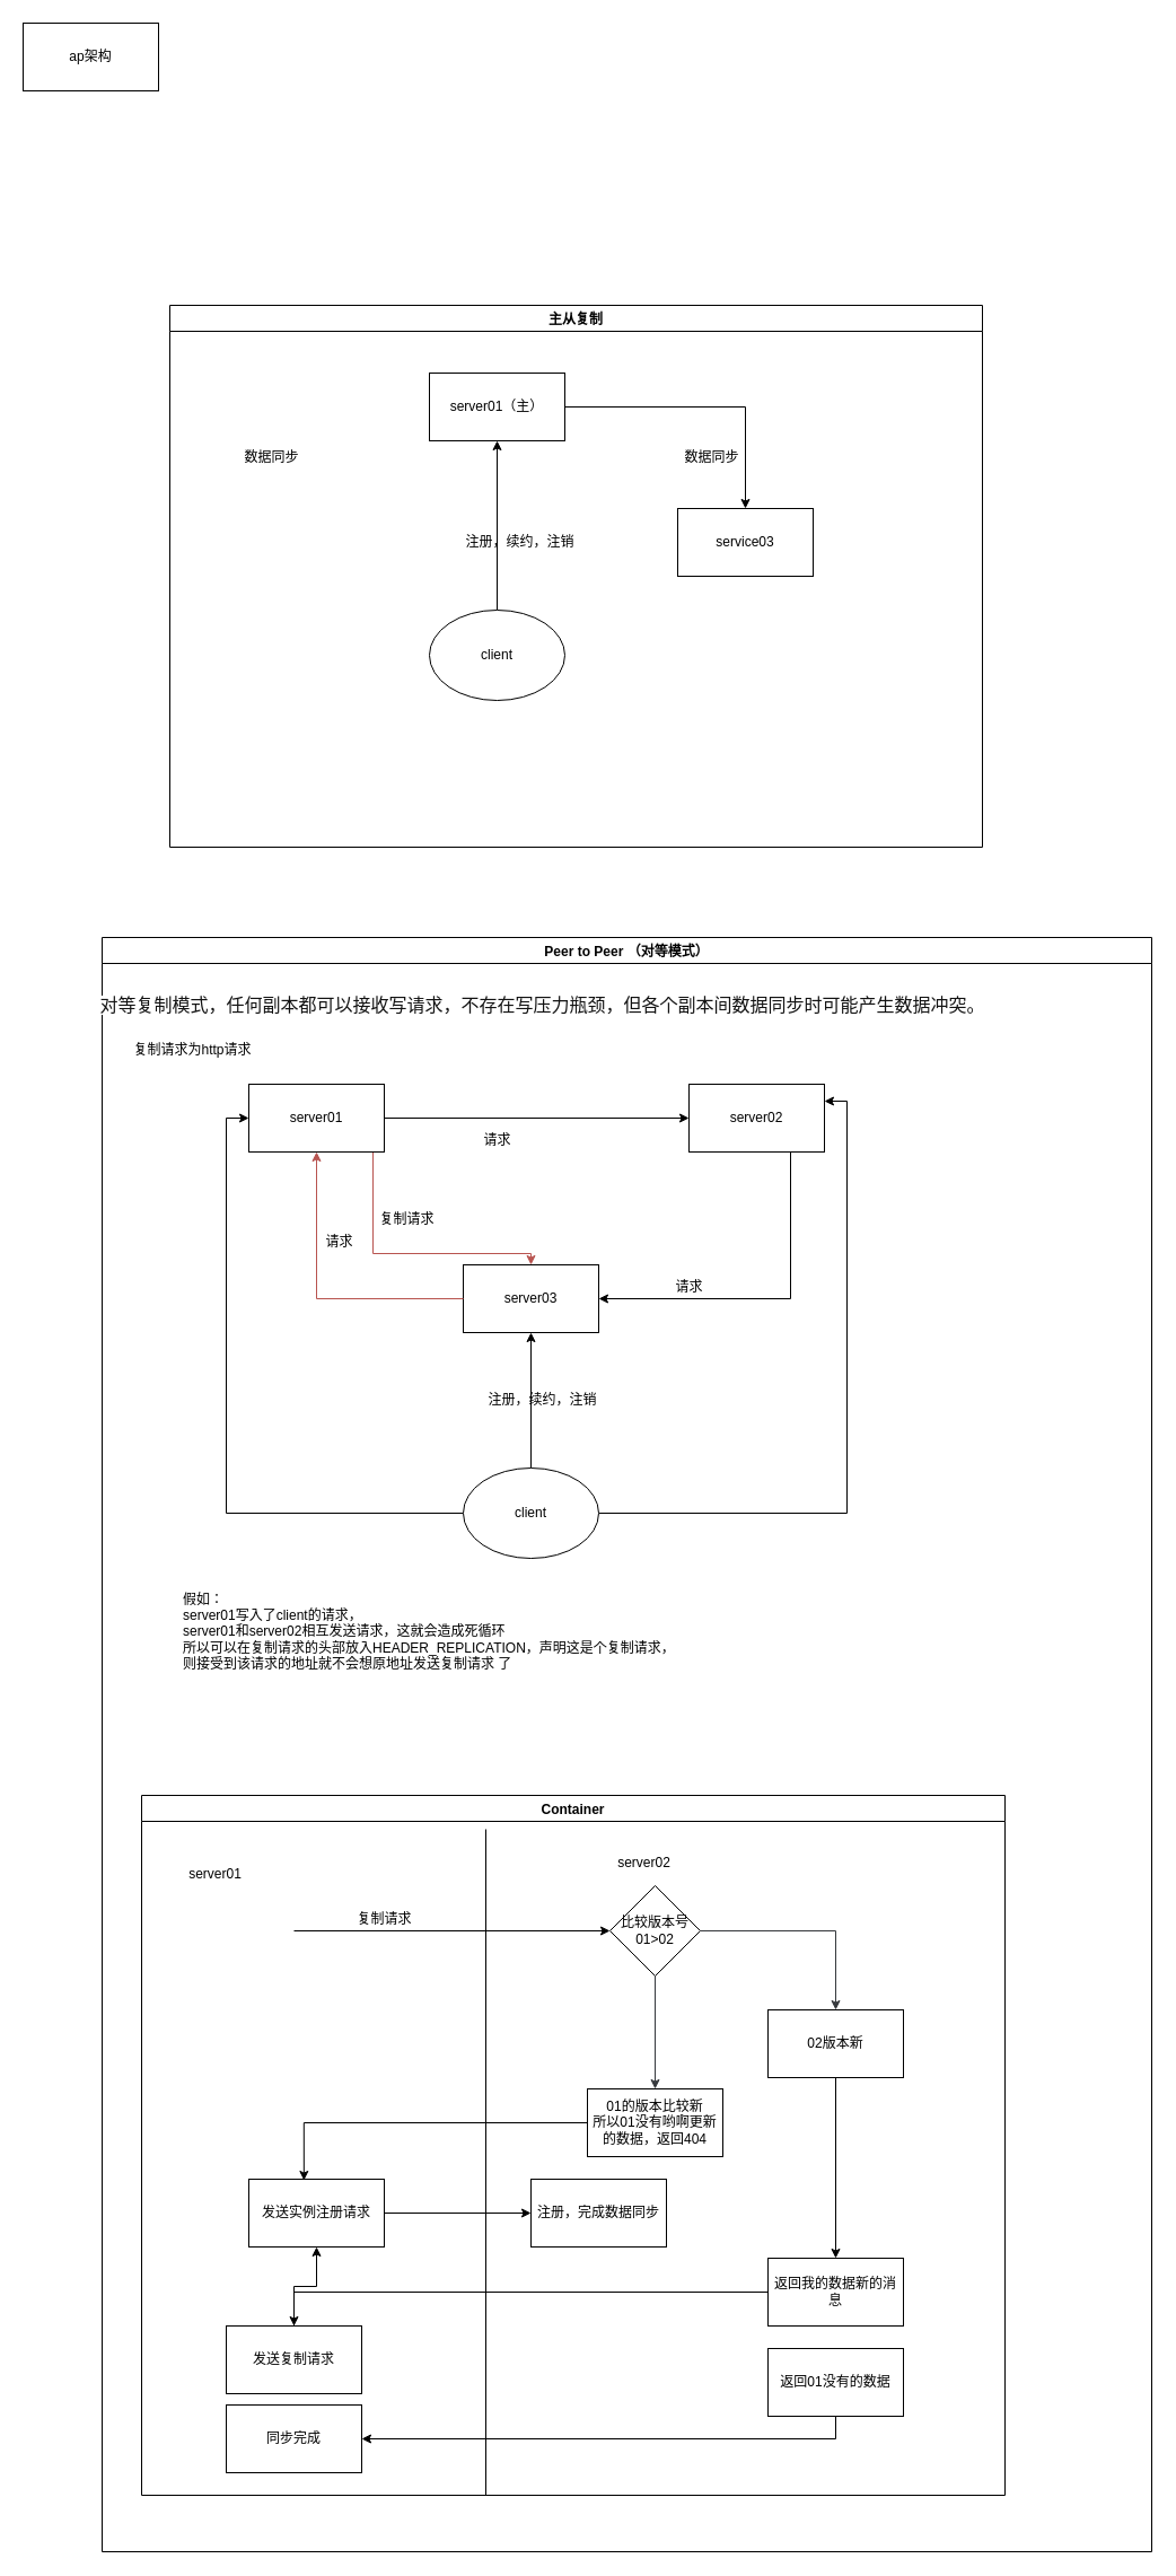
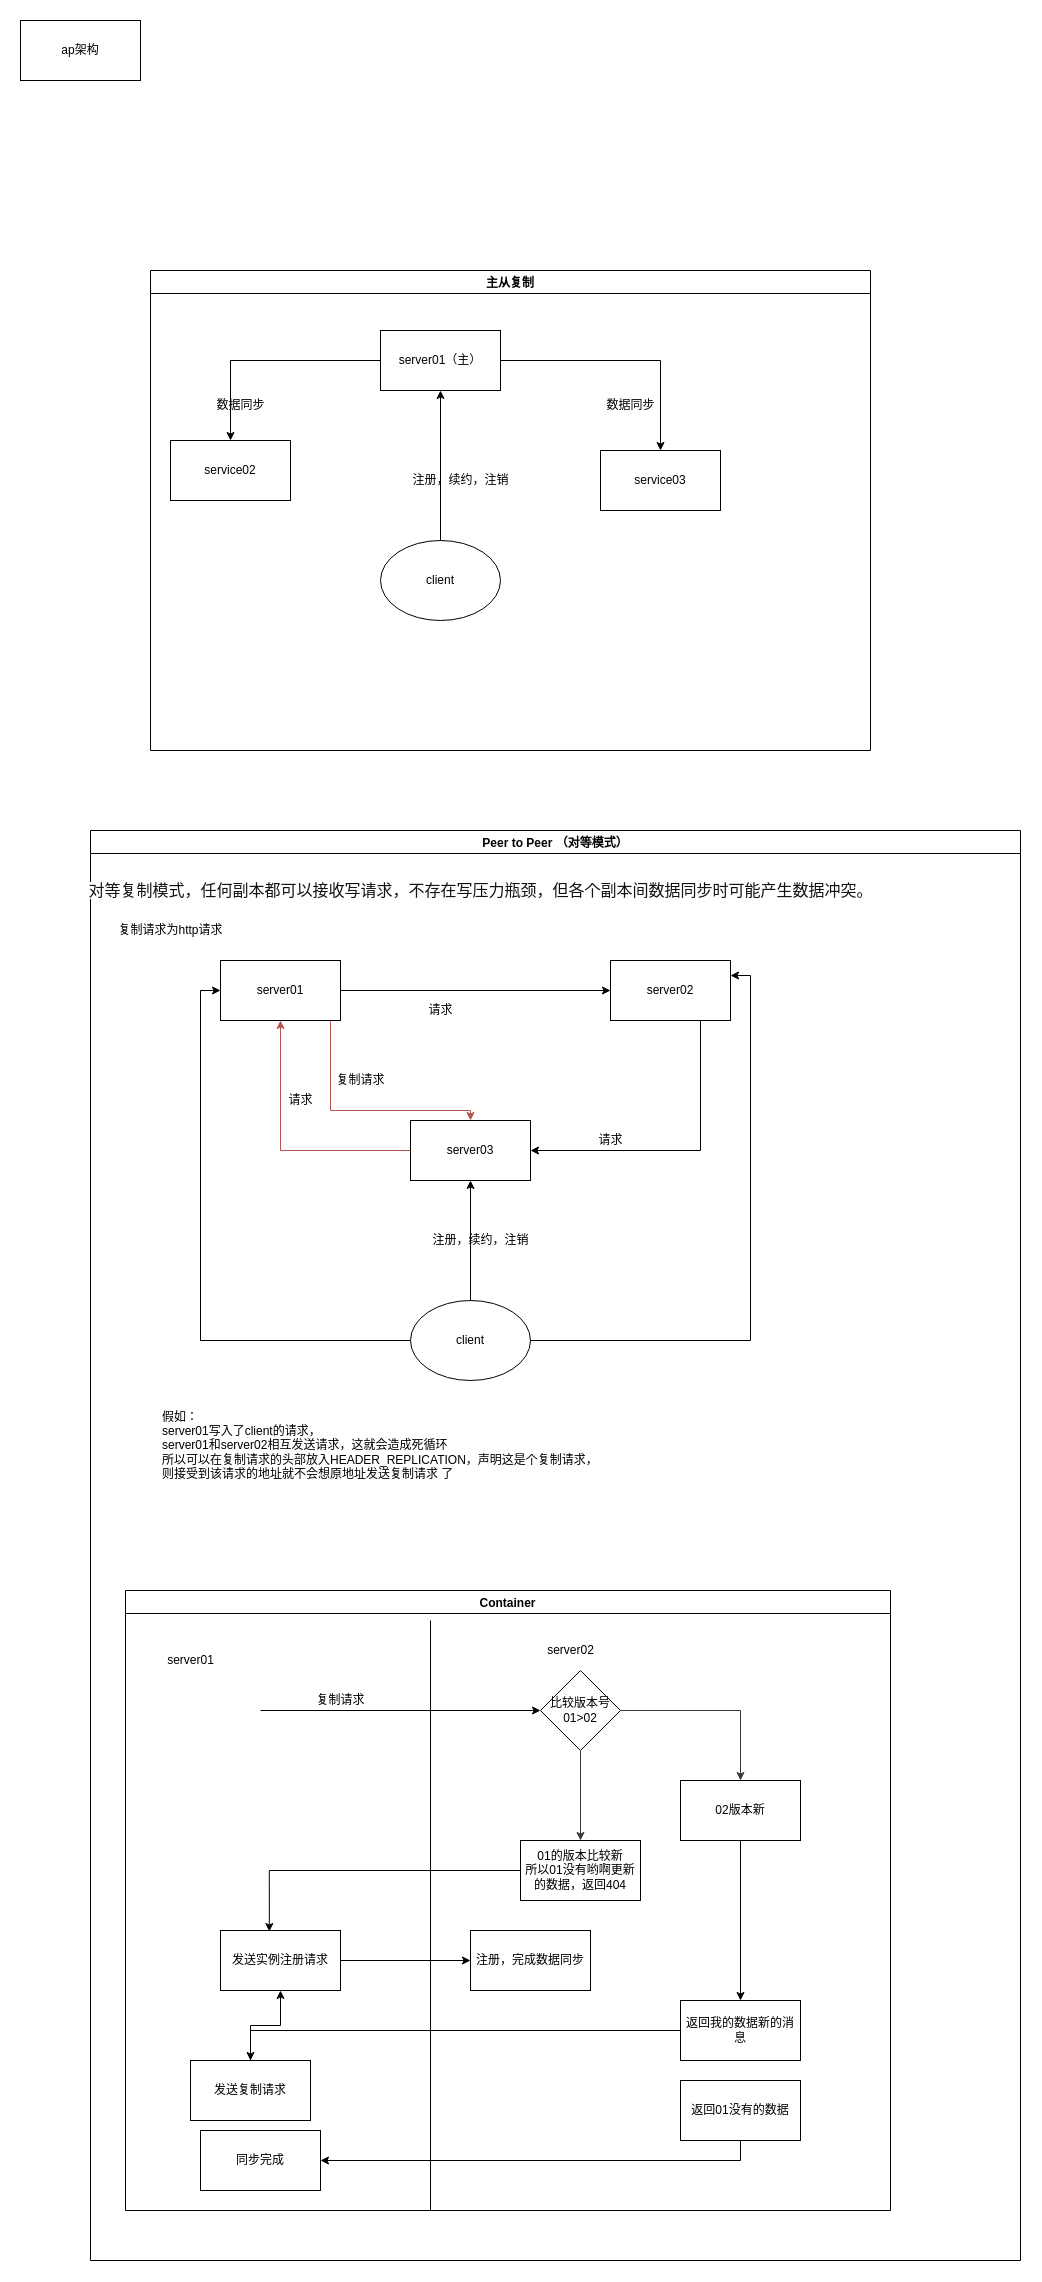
+ <mxCell id="3" style="edgeStyle=orthogonalEdgeStyle;rounded=0;orthogonalLoop=1;jettySize=auto;html=1;" parent="2" source="5" target="6" edge="1"><mxGeometry relative="1" as="geometry" /></mxCell>
+ <mxCell id="6" value="service02" style="rounded=0;whiteSpace=wrap;html=1;" parent="2" vertex="1"><mxGeometry x="20" y="170" width="120" height="60" as="geometry" /></mxCell>
- <mxCell id="55" value="01的版本比较新&lt;br&gt;所以01没有哟啊更新的数据，返回404" style="whiteSpace=wrap;html=1;" parent="1" vertex="1"><mxGeometry x="520" y="1850" width="120" height="60" as="geometry" /></mxCell>
+ <mxCell id="55" value="01的版本比较新&lt;br&gt;所以01没有哟啊更新的数据，返回404" style="whiteSpace=wrap;html=1;" parent="1" vertex="1"><mxGeometry x="520" y="1840" width="120" height="60" as="geometry" /></mxCell>
- <mxCell id="46" value="发送复制请求" style="whiteSpace=wrap;html=1;shadow=0;fontFamily=Helvetica;" parent="33" vertex="1"><mxGeometry x="75" y="470" width="120" height="60" as="geometry" /></mxCell>
+ <mxCell id="46" value="发送复制请求" style="whiteSpace=wrap;html=1;shadow=0;fontFamily=Helvetica;" parent="33" vertex="1"><mxGeometry x="65" y="470" width="120" height="60" as="geometry" /></mxCell>
